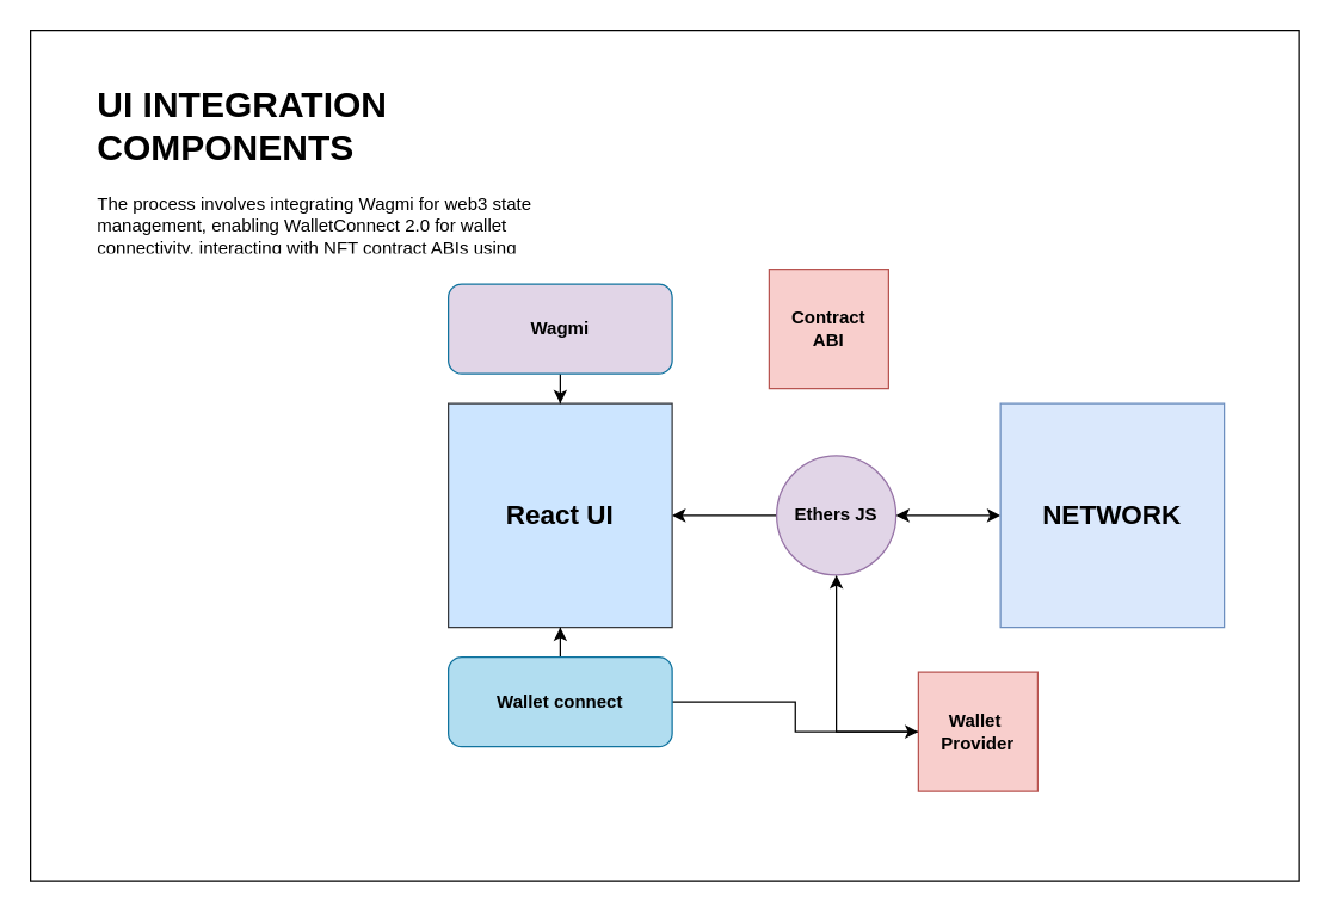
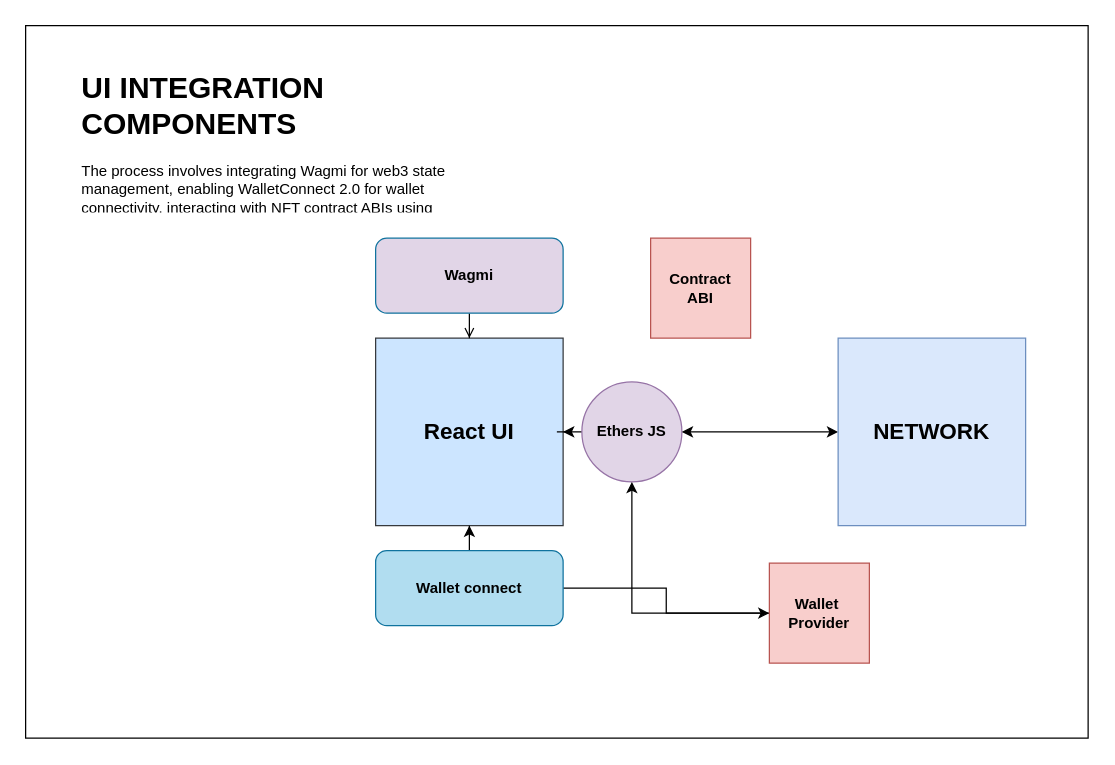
- <mxCell id="11" value="&lt;b&gt;Contract&lt;br&gt;ABI&lt;/b&gt;" style="whiteSpace=wrap;html=1;aspect=fixed;fillColor=#f8cecc;strokeColor=#b85450;" vertex="1" parent="1"><mxGeometry x="515" y="180" width="80" height="80" as="geometry" /></mxCell>
+ <mxCell id="11" value="&lt;b&gt;Contract&lt;br&gt;ABI&lt;/b&gt;" style="whiteSpace=wrap;html=1;aspect=fixed;fillColor=#f8cecc;strokeColor=#b85450;" vertex="1" parent="1"><mxGeometry x="520" y="190" width="80" height="80" as="geometry" /></mxCell>
- <mxCell id="4" value="" style="edgeStyle=orthogonalEdgeStyle;rounded=0;orthogonalLoop=1;jettySize=auto;html=1;" edge="1" parent="1" source="5" target="3"><mxGeometry relative="1" as="geometry" /></mxCell>
+ <mxCell id="4" value="" style="edgeStyle=orthogonalEdgeStyle;rounded=0;orthogonalLoop=1;jettySize=auto;html=1;endArrow=open;" edge="1" parent="1" source="5" target="3"><mxGeometry relative="1" as="geometry" /></mxCell>
- <mxCell id="10" value="&lt;b&gt;Ethers JS&lt;/b&gt;" style="ellipse;whiteSpace=wrap;html=1;aspect=fixed;fillColor=#e1d5e7;strokeColor=#9673a6;" vertex="1" parent="1"><mxGeometry x="520" y="305" width="80" height="80" as="geometry" /></mxCell>
+ <mxCell id="10" value="&lt;b&gt;Ethers JS&lt;/b&gt;" style="ellipse;whiteSpace=wrap;html=1;aspect=fixed;fillColor=#e1d5e7;strokeColor=#9673a6;" vertex="1" parent="1"><mxGeometry x="465" y="305" width="80" height="80" as="geometry" /></mxCell>
